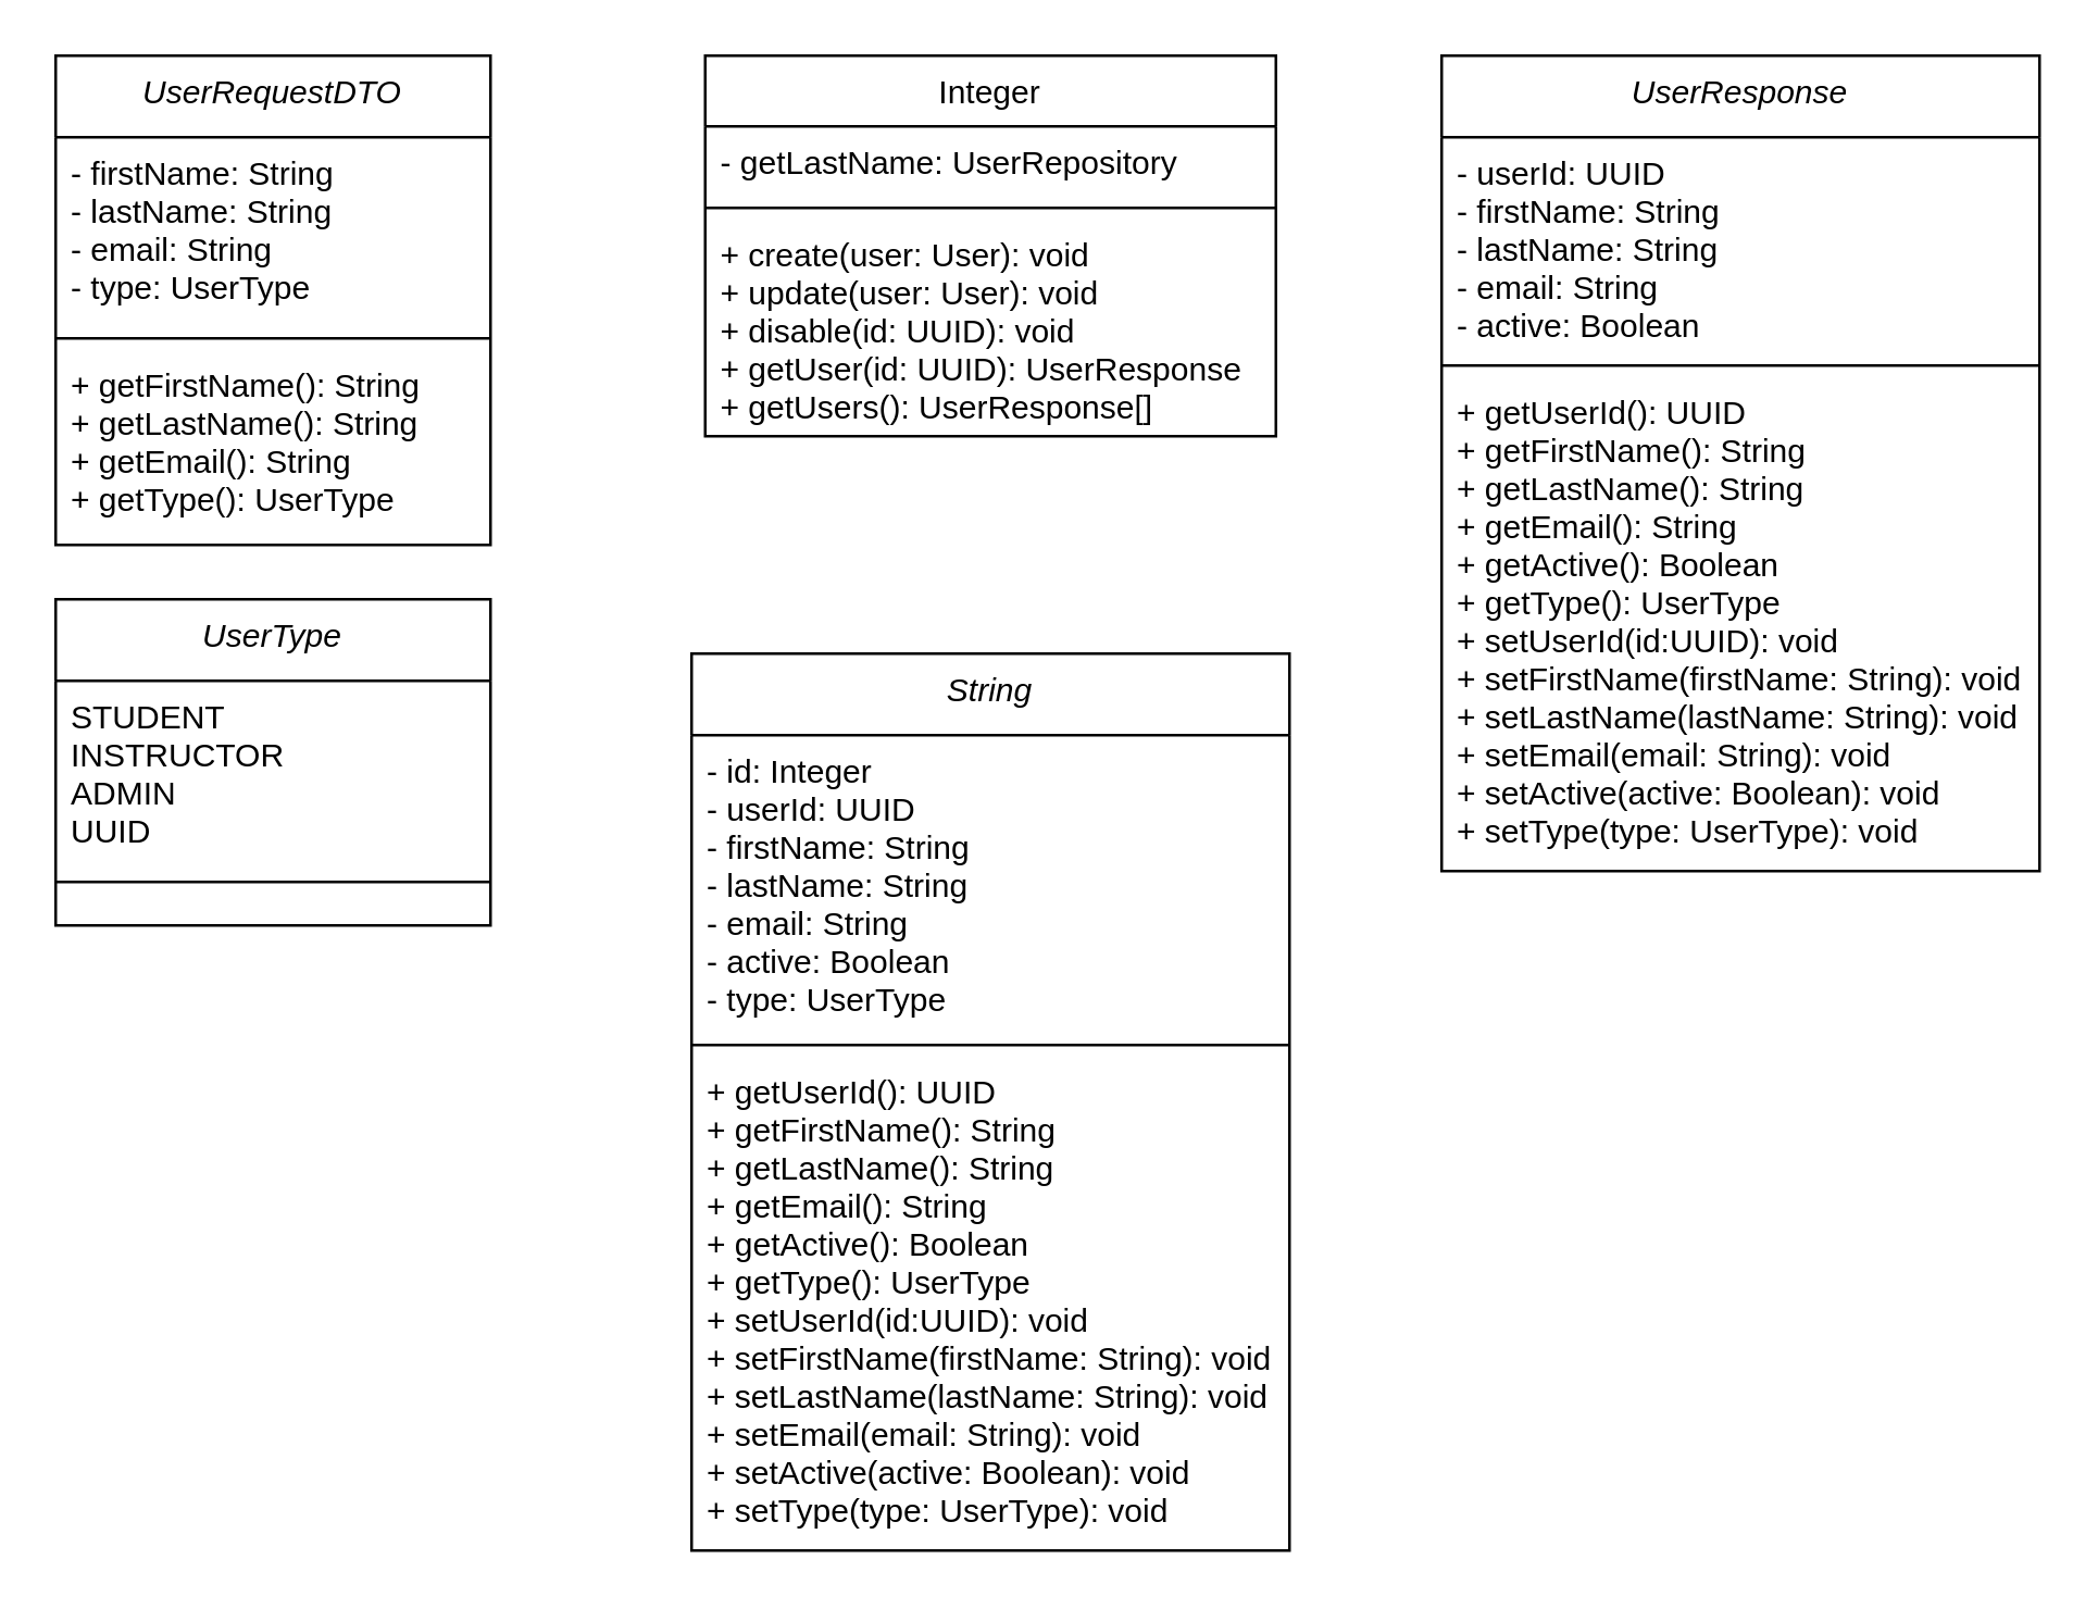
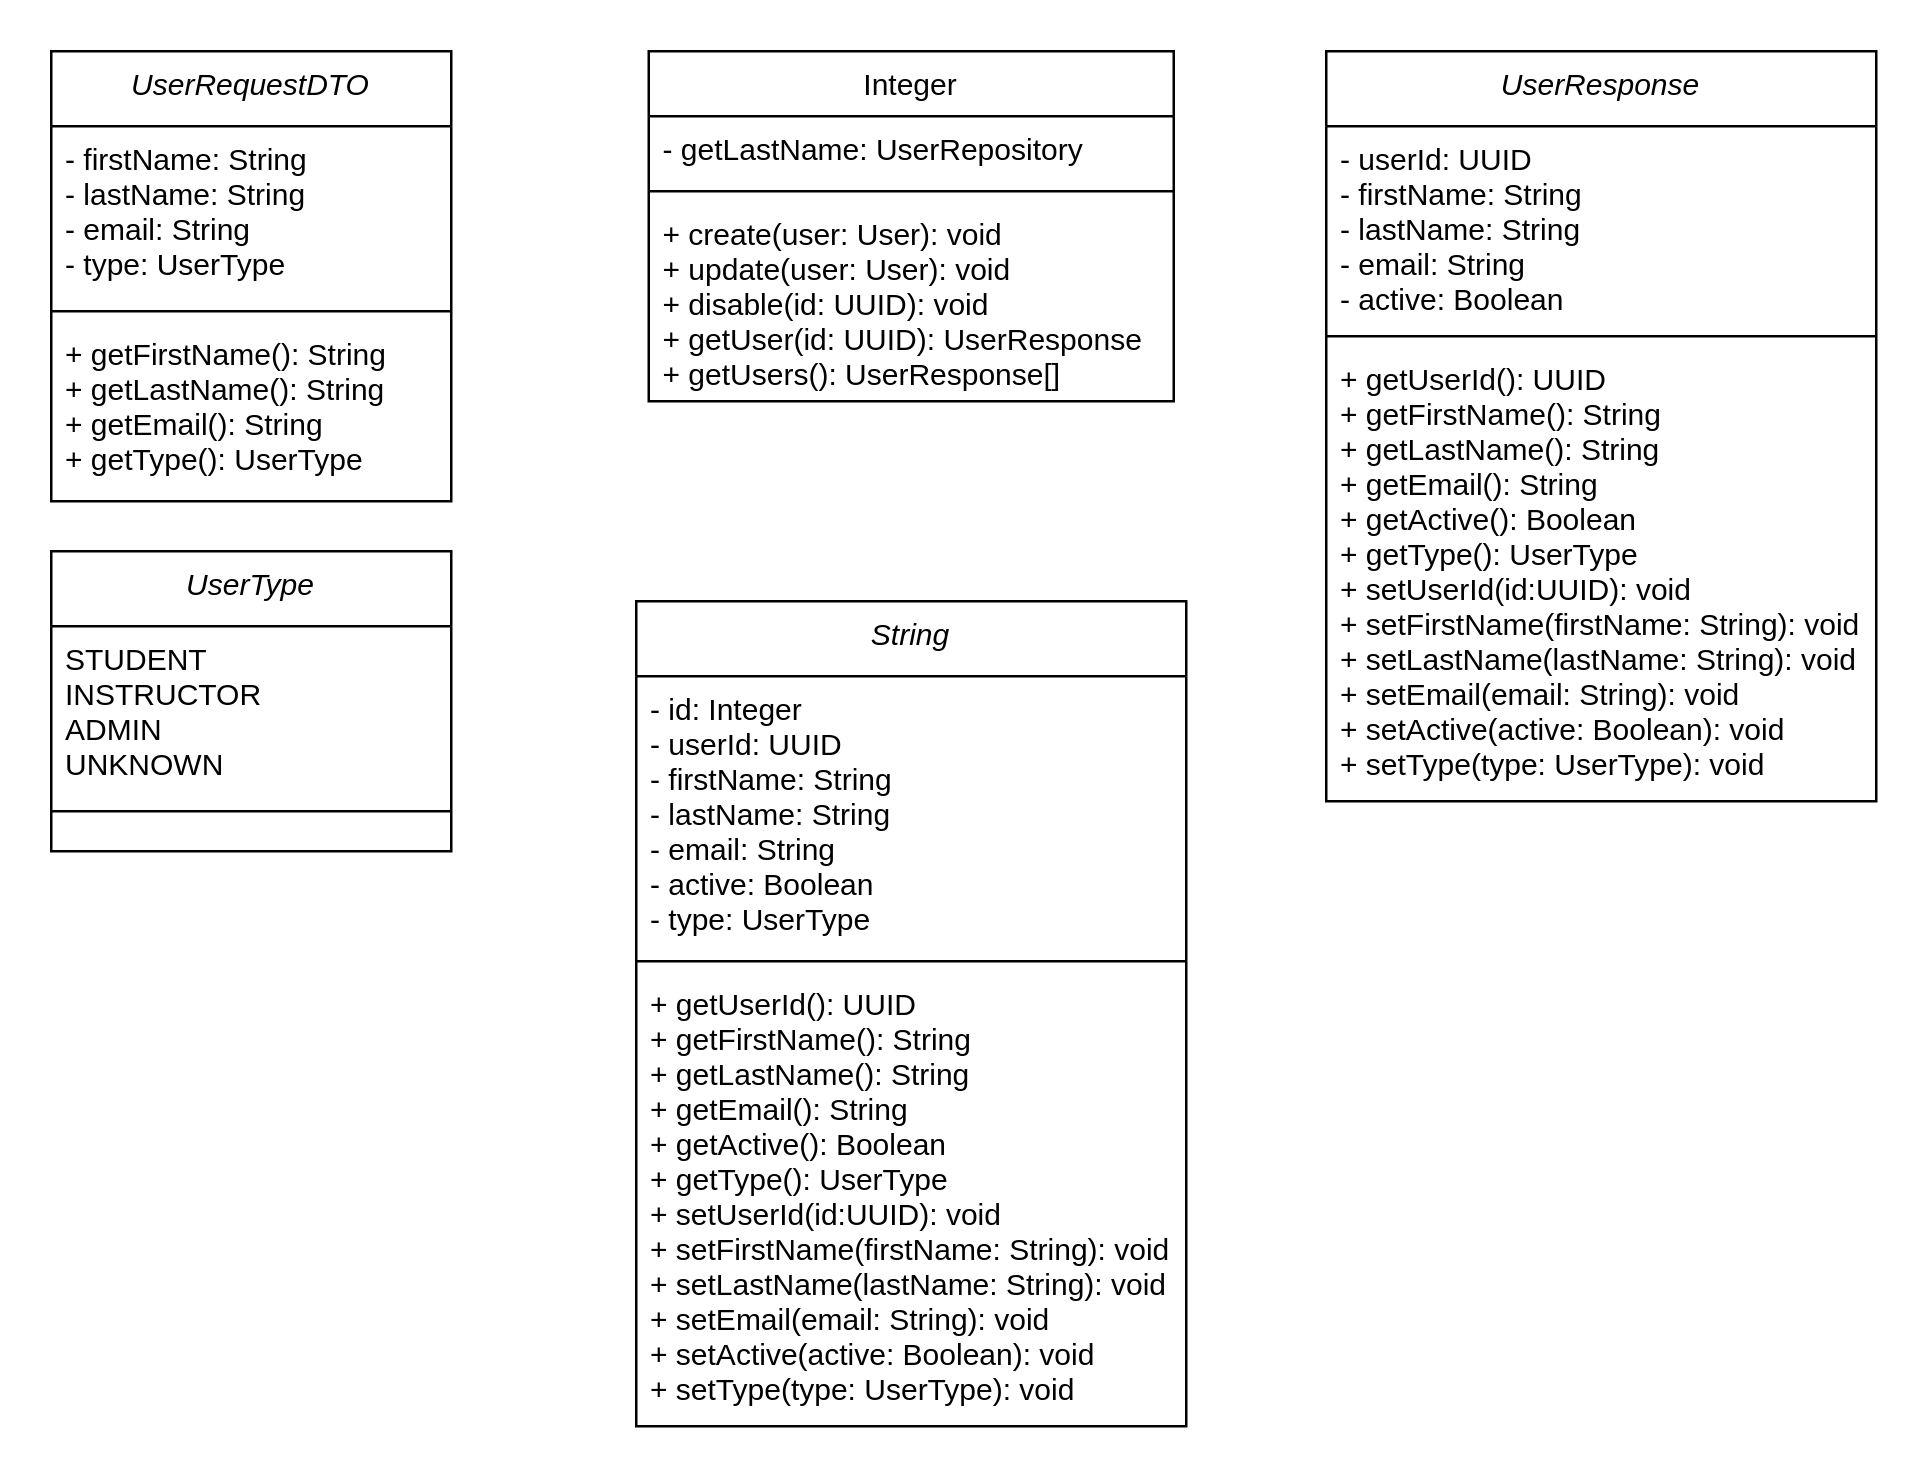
- <mxCell id="19" value="STUDENT&#10;INSTRUCTOR&#10;ADMIN&#10;UUID" style="text;align=left;verticalAlign=top;spacingLeft=4;spacingRight=4;overflow=hidden;rotatable=0;points=[[0,0.5],[1,0.5]];portConstraint=eastwest;" parent="18" vertex="1"><mxGeometry y="30" width="160" height="70" as="geometry" /></mxCell>
+ <mxCell id="19" value="STUDENT&#10;INSTRUCTOR&#10;ADMIN&#10;UNKNOWN" style="text;align=left;verticalAlign=top;spacingLeft=4;spacingRight=4;overflow=hidden;rotatable=0;points=[[0,0.5],[1,0.5]];portConstraint=eastwest;" parent="18" vertex="1"><mxGeometry y="30" width="160" height="70" as="geometry" /></mxCell>
